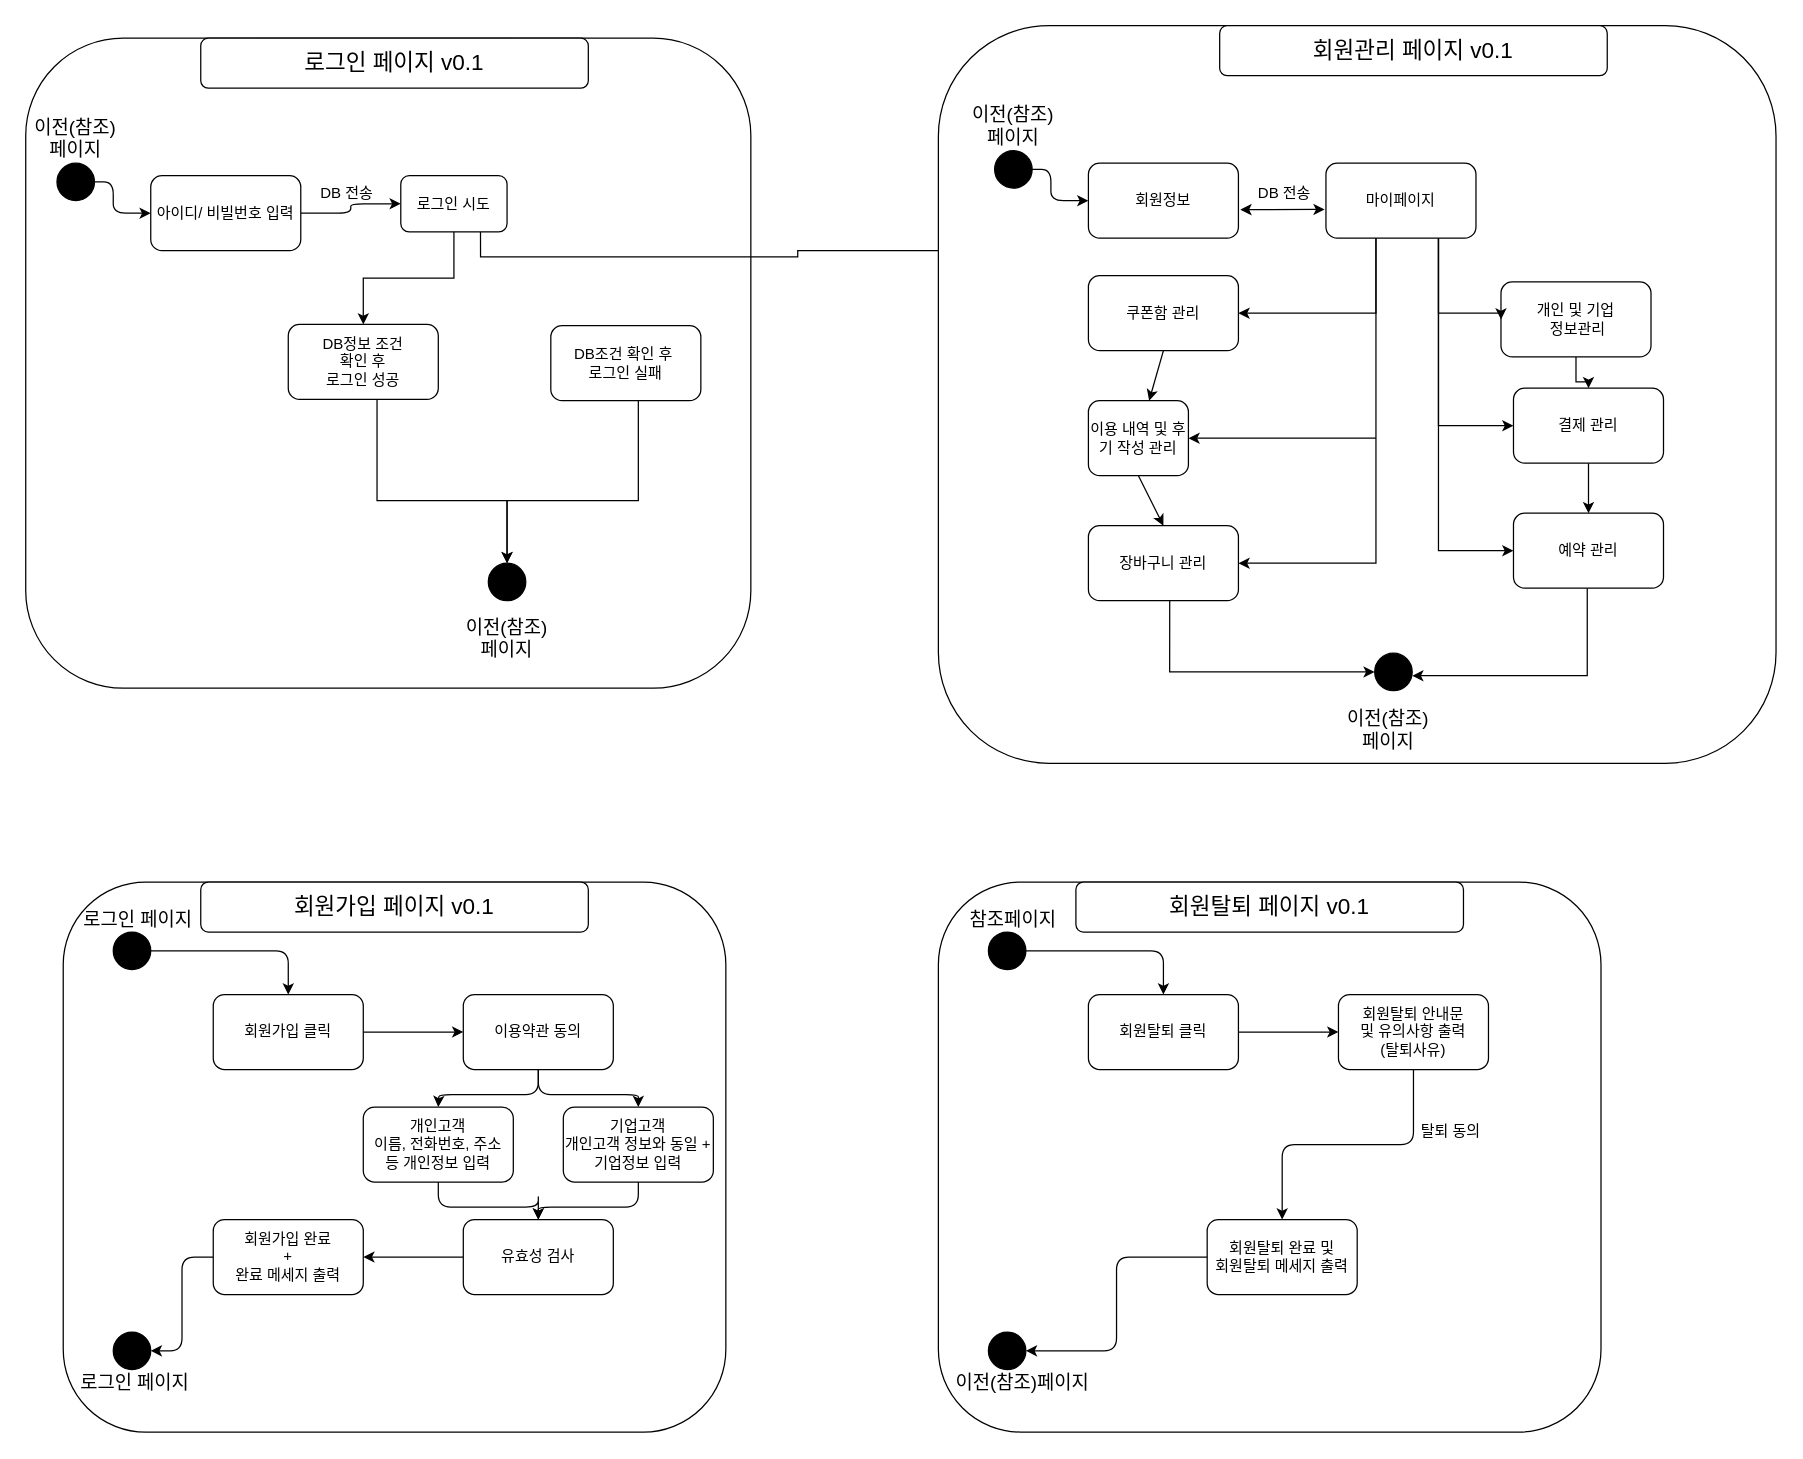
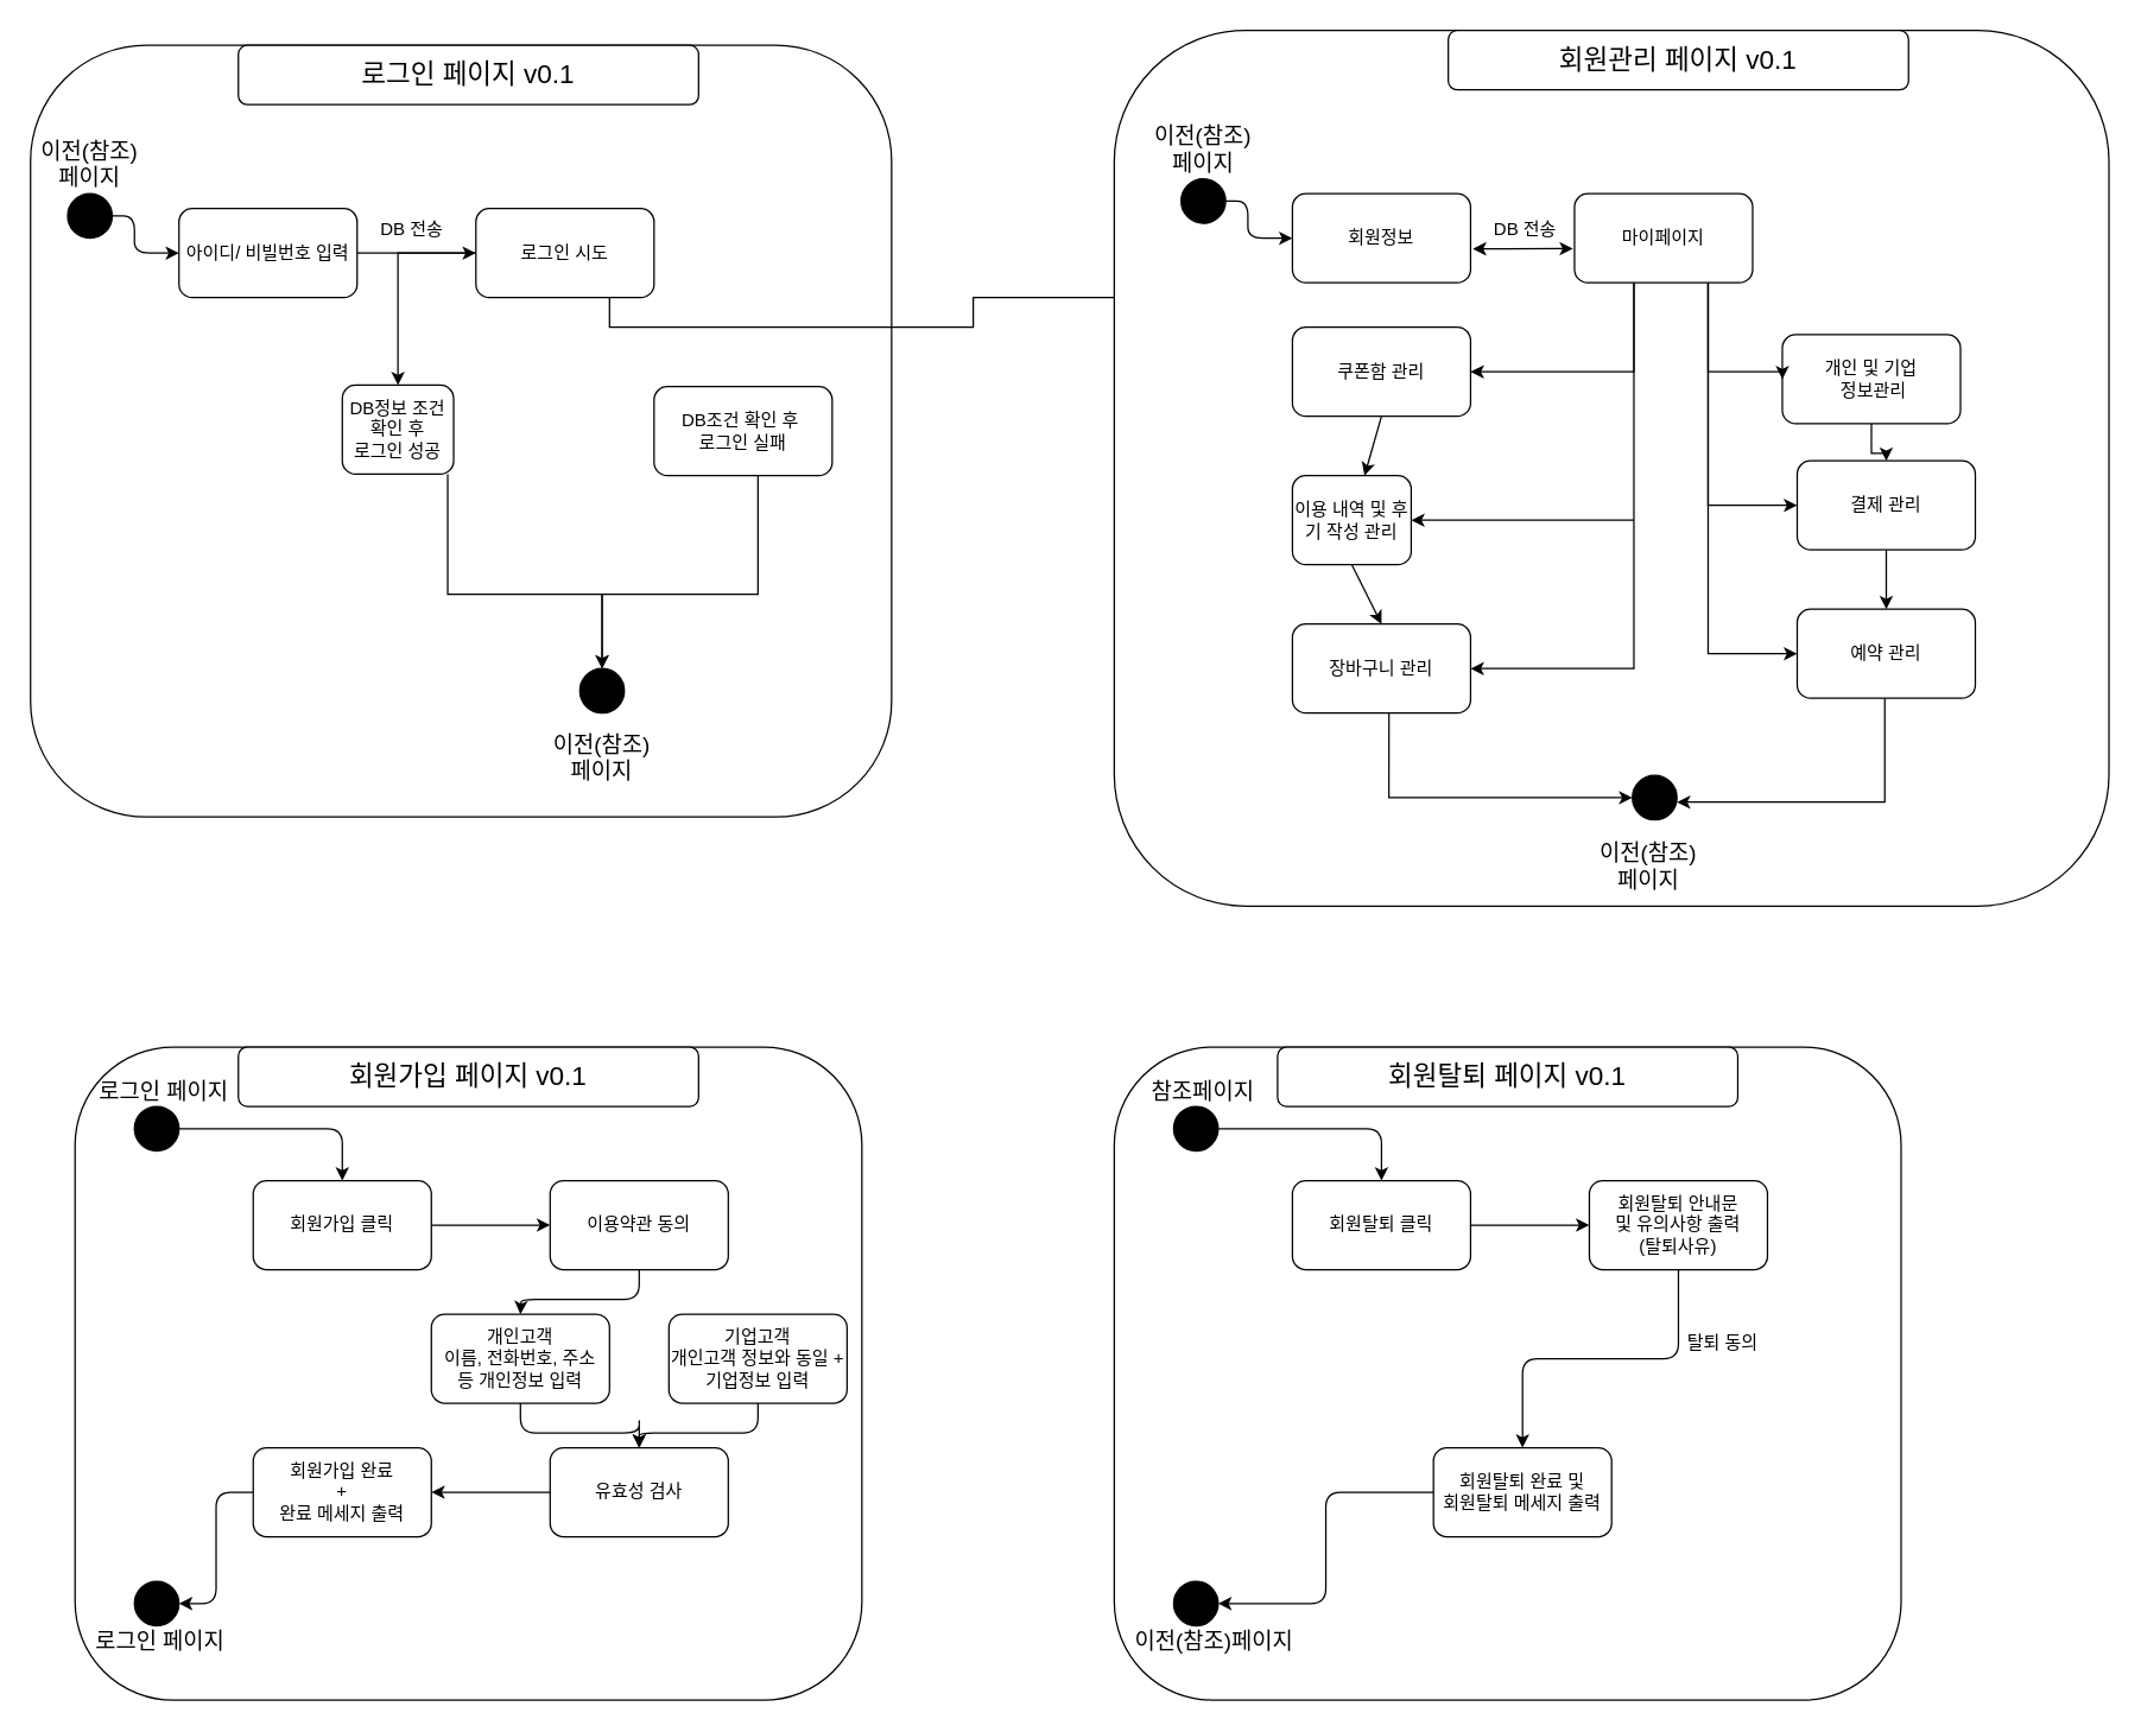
- <mxCell id="29" value="로그인 시도" style="whiteSpace=wrap;html=1;rounded=1;" parent="1" vertex="1"><mxGeometry x="320" y="140" width="85" height="45" as="geometry" /></mxCell>
+ <mxCell id="29" value="로그인 시도" style="whiteSpace=wrap;html=1;rounded=1;" parent="1" vertex="1"><mxGeometry x="320" y="140" width="120" height="60" as="geometry" /></mxCell>
- <mxCell id="30" value="DB정보 조건 &lt;br&gt;확인 후&lt;br&gt;로그인 성공" style="whiteSpace=wrap;html=1;rounded=1;" parent="1" vertex="1"><mxGeometry x="230" y="259" width="120" height="60" as="geometry" /></mxCell>
+ <mxCell id="30" value="DB정보 조건 &lt;br&gt;확인 후&lt;br&gt;로그인 성공" style="whiteSpace=wrap;html=1;rounded=1;" parent="1" vertex="1"><mxGeometry x="230" y="259" width="75" height="60" as="geometry" /></mxCell>
- <mxCell id="19" value="" style="edgeStyle=orthogonalEdgeStyle;orthogonalLoop=1;jettySize=auto;html=1;exitX=0.5;exitY=1;exitDx=0;exitDy=0;exitPerimeter=0;entryX=0.5;entryY=0;entryDx=0;entryDy=0;" parent="1" source="9" target="18" edge="1"><mxGeometry relative="1" as="geometry"><mxPoint x="440" y="865" as="sourcePoint" /><mxPoint x="360" y="895" as="targetPoint" /><Array as="points" /></mxGeometry></mxCell>
